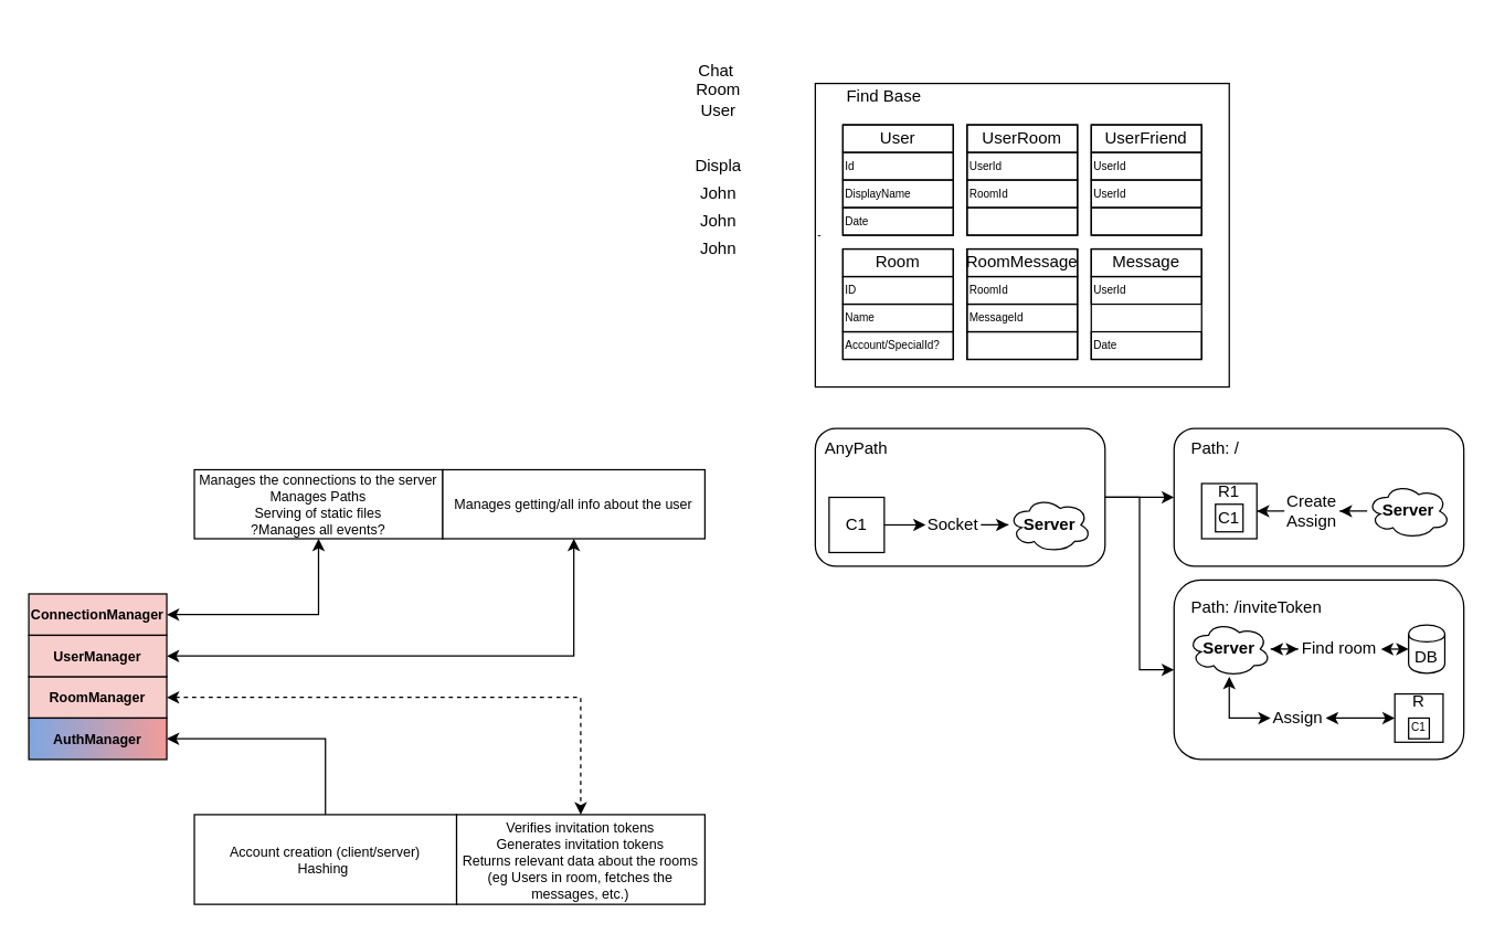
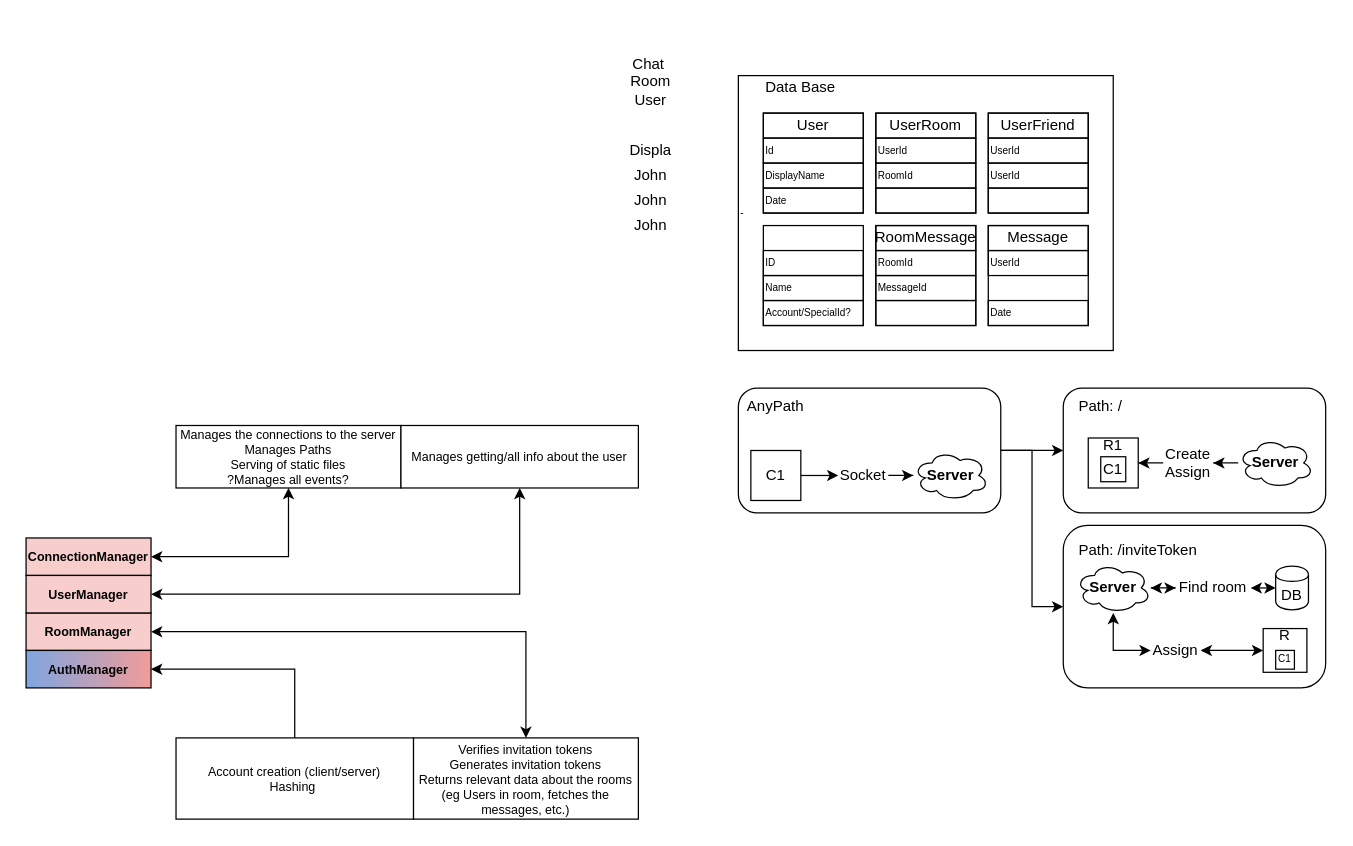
- <mxCell id="4" value="Find Base" style="text;html=1;strokeColor=none;fillColor=none;align=center;verticalAlign=middle;whiteSpace=wrap;rounded=0;fontSize=12;" parent="2" vertex="1"><mxGeometry width="100" height="19.13" as="geometry" /></mxCell>
+ <mxCell id="4" value="Data Base" style="text;html=1;strokeColor=none;fillColor=none;align=center;verticalAlign=middle;whiteSpace=wrap;rounded=0;fontSize=12;" parent="2" vertex="1"><mxGeometry width="100" height="19.13" as="geometry" /></mxCell>
- <mxCell id="69" value="Room" style="text;html=1;fillColor=none;align=center;verticalAlign=middle;whiteSpace=wrap;rounded=0;strokeColor=#000000;" parent="67" vertex="1"><mxGeometry width="80" height="20" as="geometry" /></mxCell>
- <mxCell id="85" value="" style="edgeStyle=orthogonalEdgeStyle;rounded=0;orthogonalLoop=1;jettySize=auto;html=1;startArrow=classic;startFill=1;endArrow=classic;endFill=1;fontSize=10;dashed=1;" parent="1" source="86" target="87" edge="1"><mxGeometry relative="1" as="geometry" /></mxCell>
+ <mxCell id="85" value="" style="edgeStyle=orthogonalEdgeStyle;rounded=0;orthogonalLoop=1;jettySize=auto;html=1;startArrow=classic;startFill=1;endArrow=classic;endFill=1;fontSize=10;" parent="1" source="86" target="87" edge="1"><mxGeometry relative="1" as="geometry" /></mxCell>
